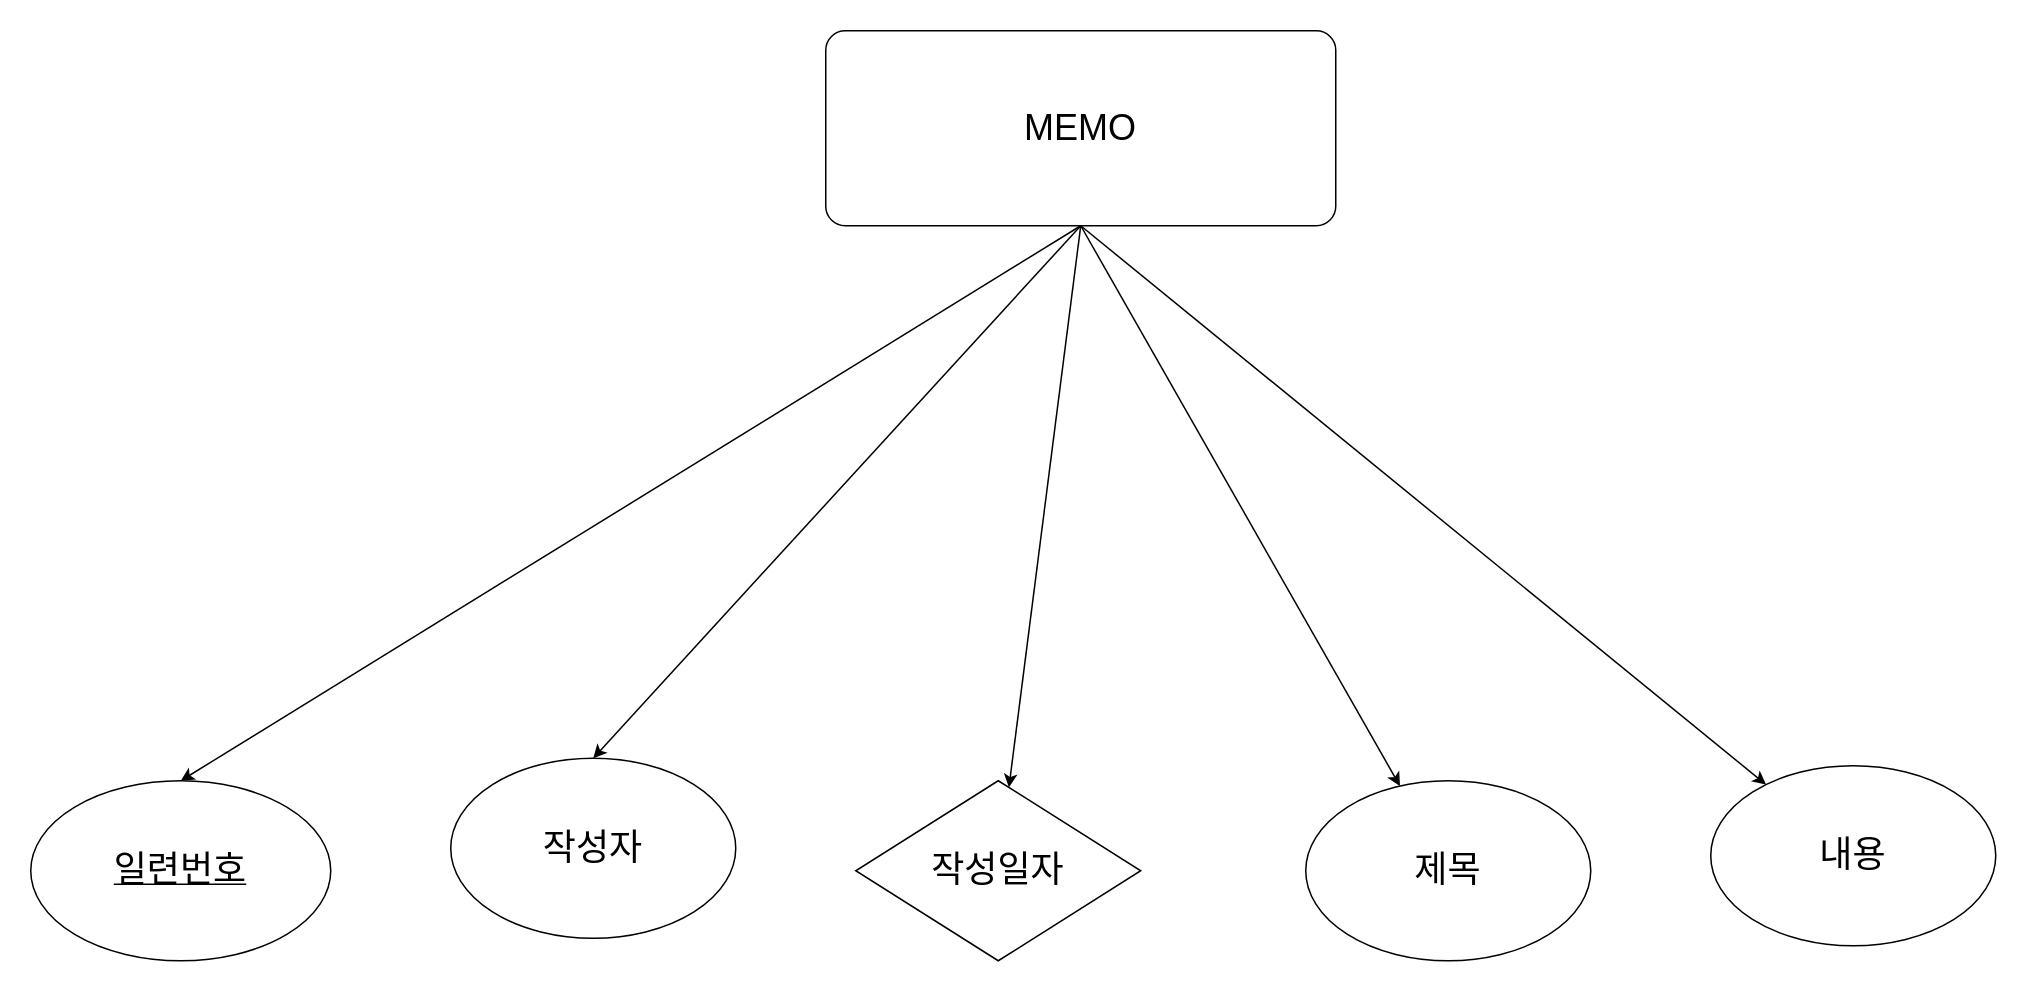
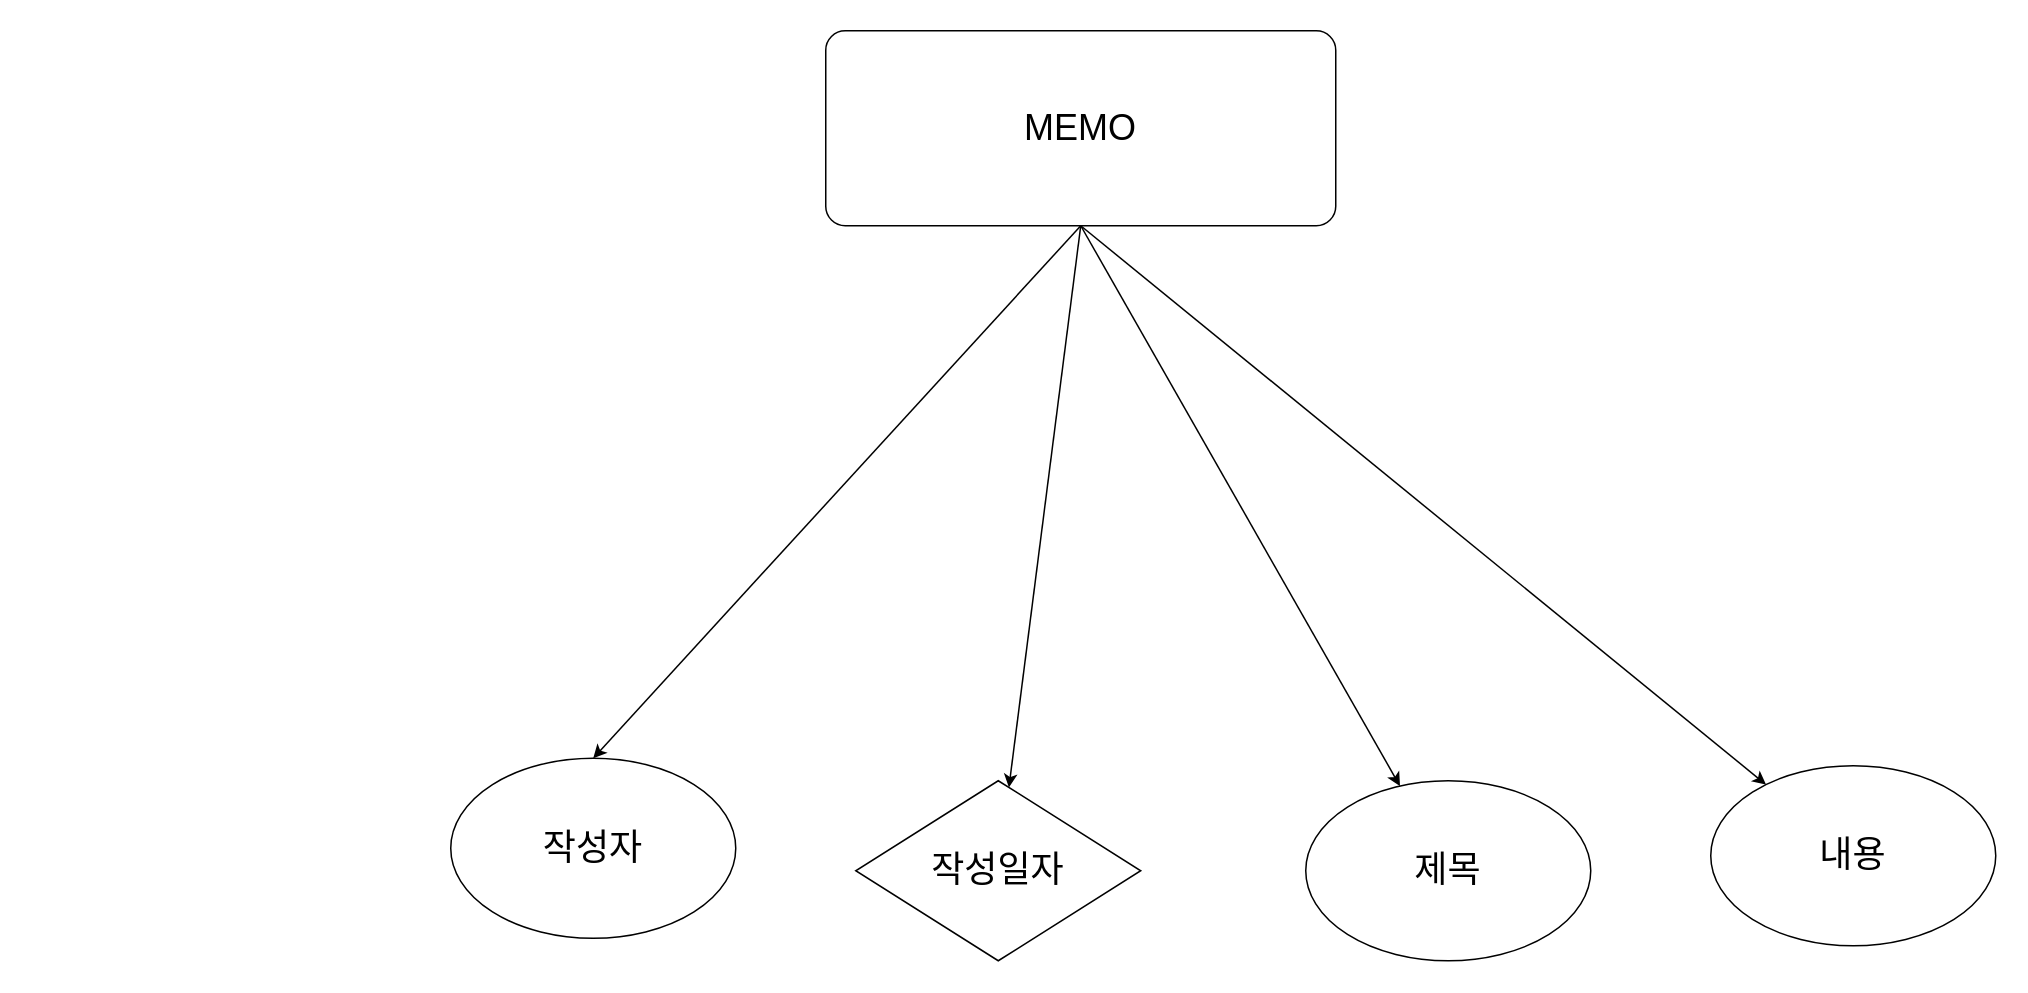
- <mxCell id="2" style="rounded=0;orthogonalLoop=1;jettySize=auto;html=1;entryX=0.5;entryY=0;entryDx=0;entryDy=0;exitX=0.5;exitY=1;exitDx=0;exitDy=0;" edge="1" parent="1" source="7" target="8"><mxGeometry relative="1" as="geometry" /></mxCell>
- <mxCell id="8" value="&lt;font style=&quot;font-size: 24px;&quot;&gt;일련번호&lt;/font&gt;" style="ellipse;whiteSpace=wrap;html=1;align=center;fontStyle=4;" vertex="1" parent="1"><mxGeometry x="20" y="520" width="200" height="120" as="geometry" /></mxCell>
